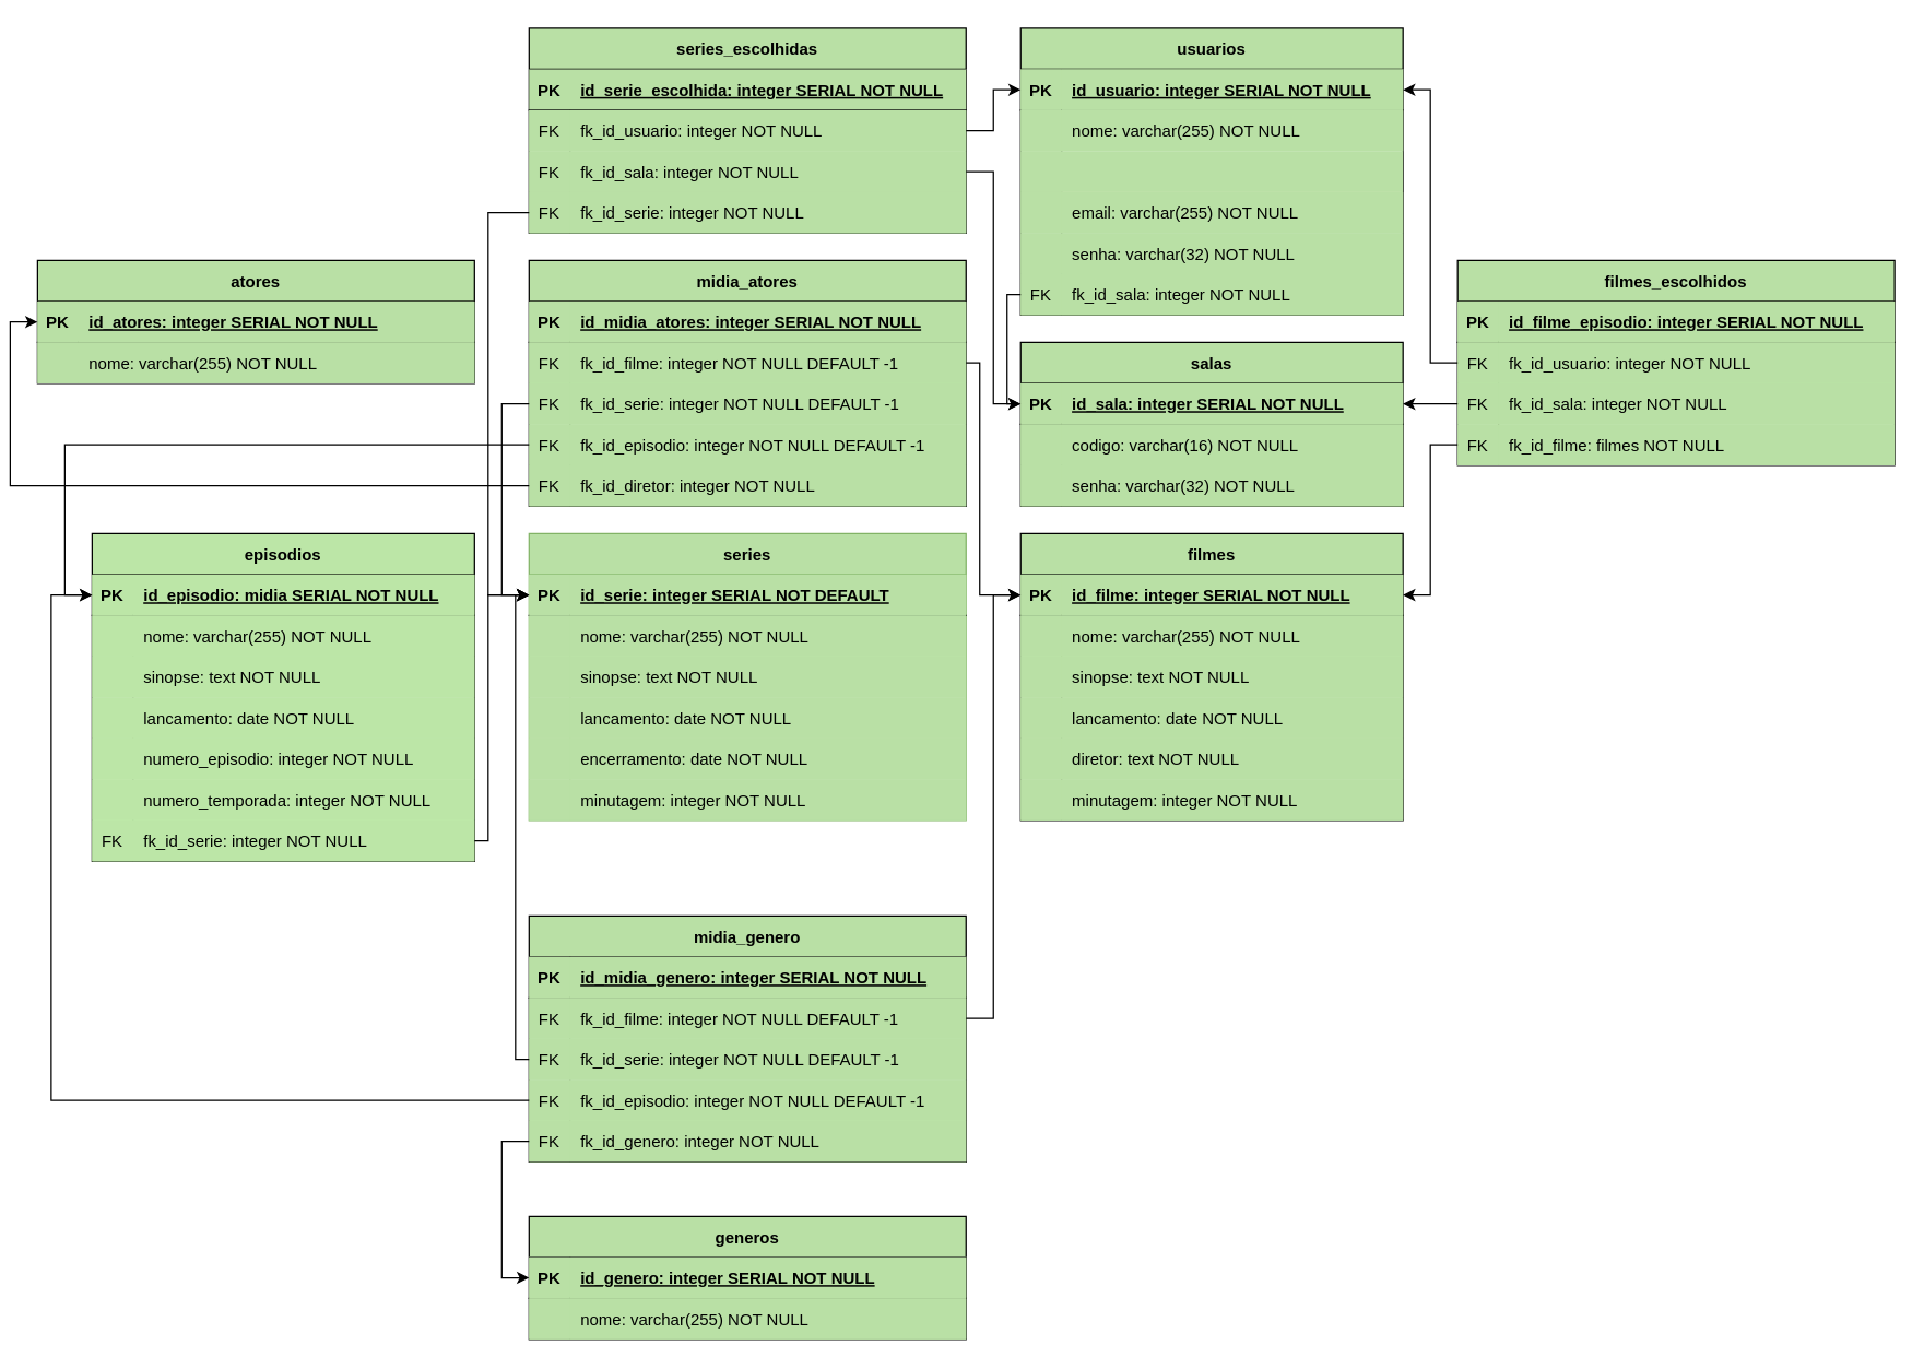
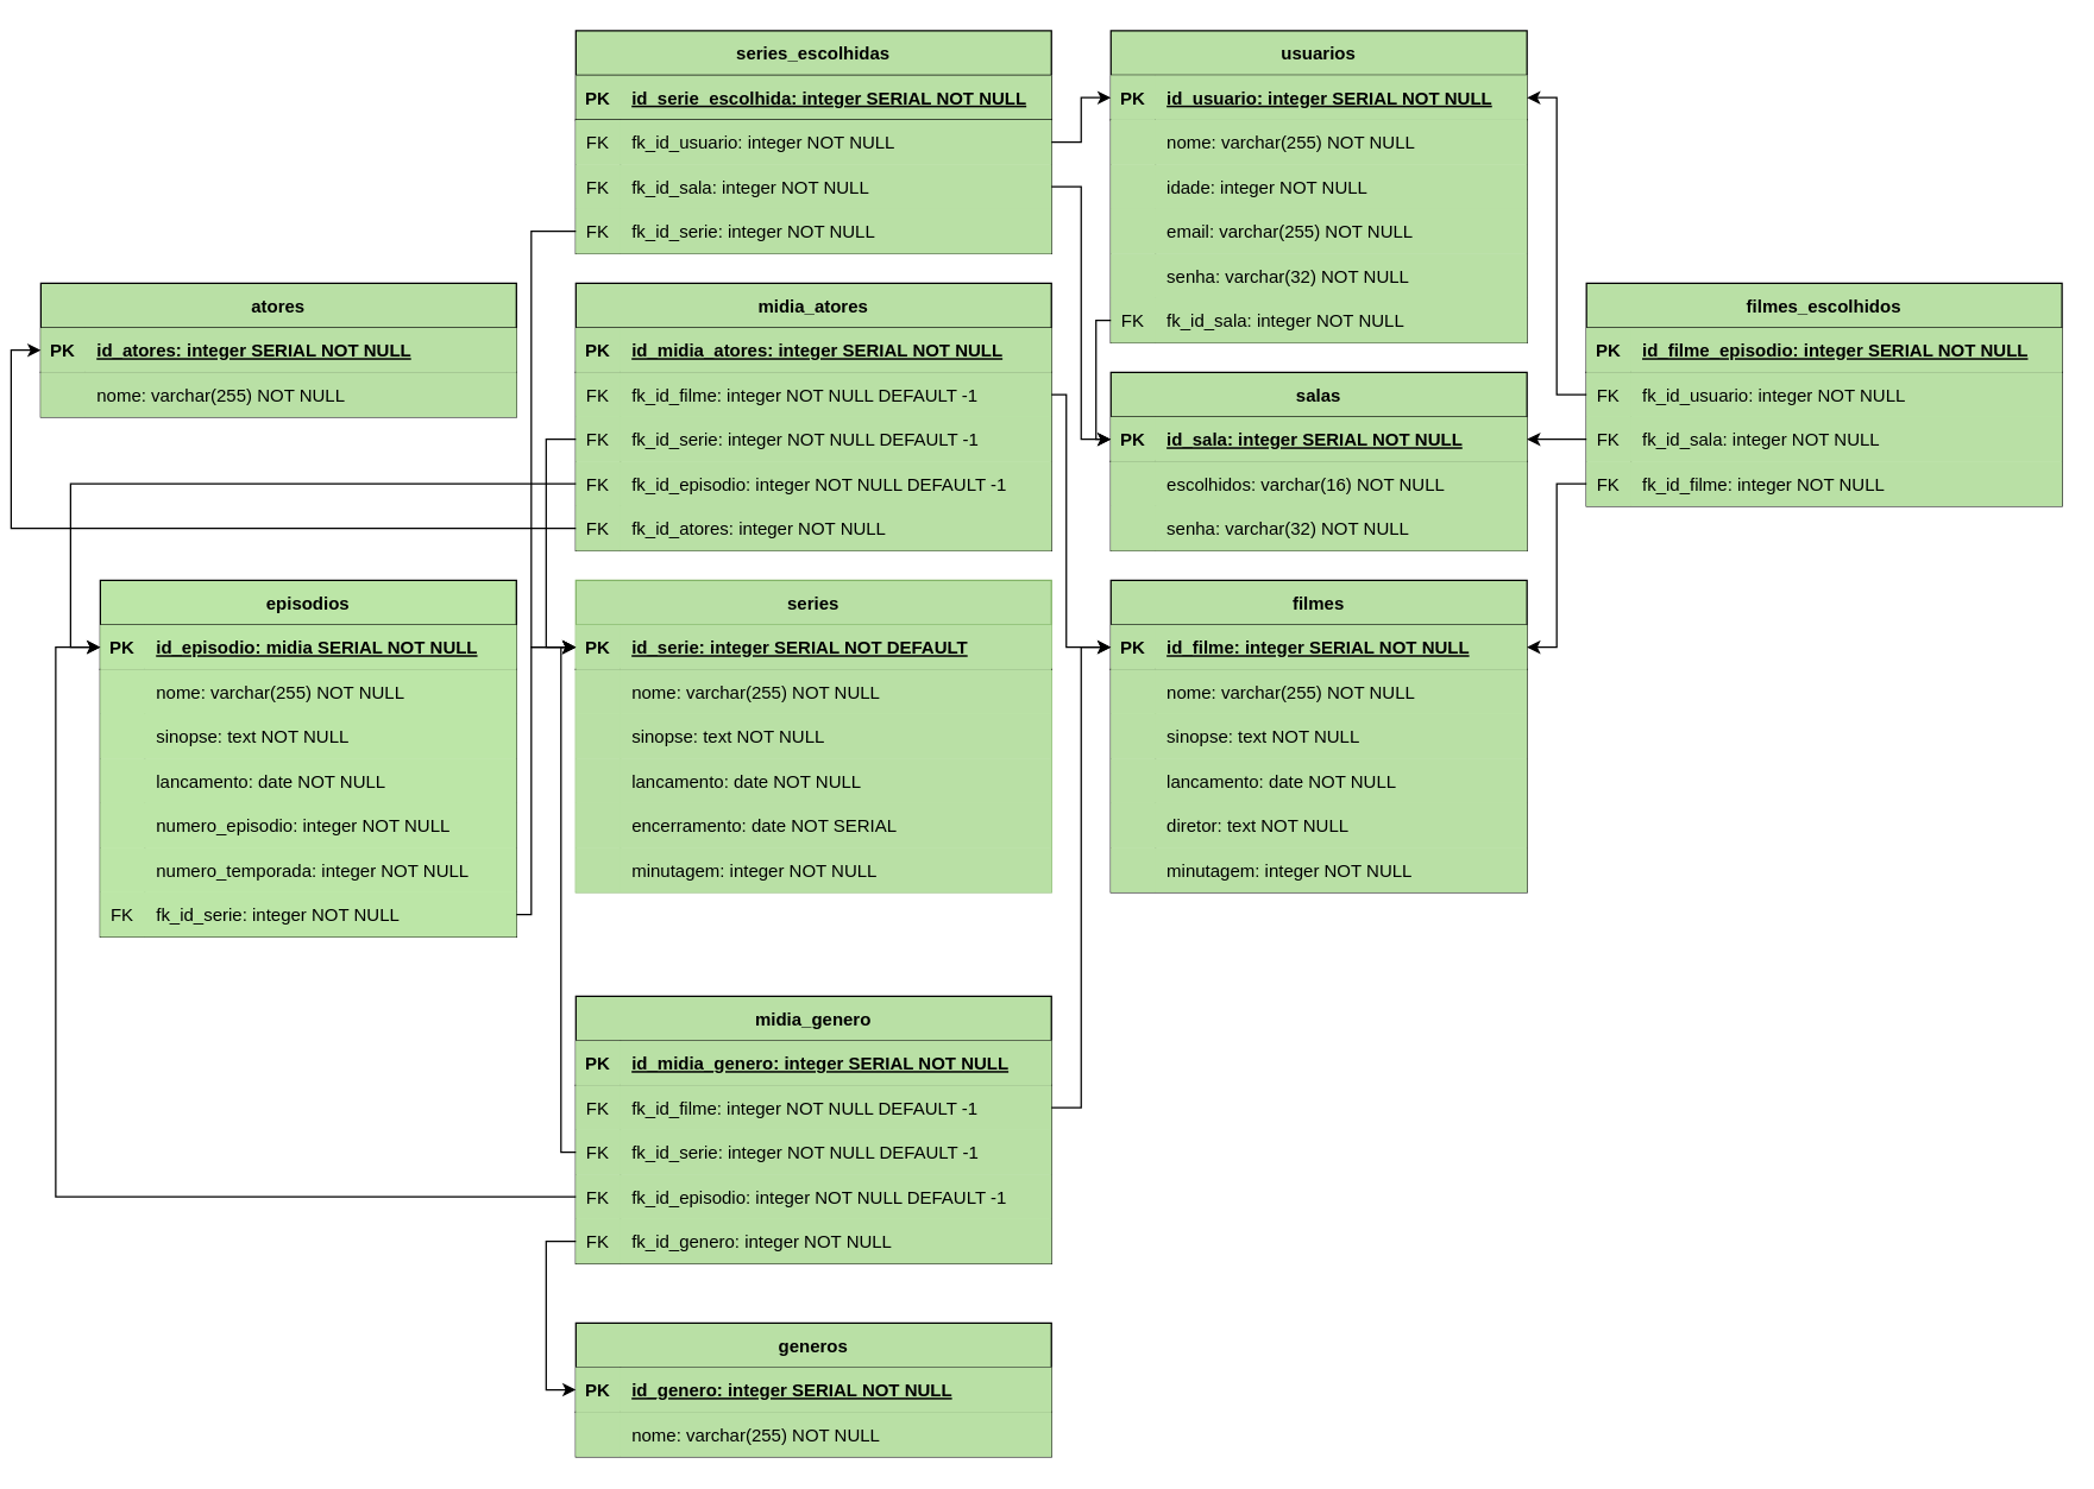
+ <mxCell id="40" value="idade: integer NOT NULL" style="shape=partialRectangle;overflow=hidden;connectable=0;fillColor=#B9E0A5;top=0;left=0;bottom=0;right=0;align=left;spacingLeft=6;" parent="38" vertex="1"><mxGeometry x="30" width="250" height="30" as="geometry"><mxRectangle width="250" height="30" as="alternateBounds" /></mxGeometry></mxCell>
- <mxCell id="8" value="codigo: varchar(16) NOT NULL" style="shape=partialRectangle;overflow=hidden;connectable=0;fillColor=#B9E0A5;top=0;left=0;bottom=0;right=0;align=left;spacingLeft=6;" parent="6" vertex="1"><mxGeometry x="30" width="250" height="30" as="geometry"><mxRectangle width="250" height="30" as="alternateBounds" /></mxGeometry></mxCell>
+ <mxCell id="8" value="escolhidos: varchar(16) NOT NULL" style="shape=partialRectangle;overflow=hidden;connectable=0;fillColor=#B9E0A5;top=0;left=0;bottom=0;right=0;align=left;spacingLeft=6;" parent="6" vertex="1"><mxGeometry x="30" width="250" height="30" as="geometry"><mxRectangle width="250" height="30" as="alternateBounds" /></mxGeometry></mxCell>
- <mxCell id="62" value="fk_id_filme: filmes NOT NULL" style="shape=partialRectangle;overflow=hidden;connectable=0;fillColor=#B9E0A5;top=0;left=0;bottom=0;right=0;align=left;spacingLeft=6;" parent="60" vertex="1"><mxGeometry x="30" width="290" height="30" as="geometry"><mxRectangle width="290" height="30" as="alternateBounds" /></mxGeometry></mxCell>
+ <mxCell id="62" value="fk_id_filme: integer NOT NULL" style="shape=partialRectangle;overflow=hidden;connectable=0;fillColor=#B9E0A5;top=0;left=0;bottom=0;right=0;align=left;spacingLeft=6;" parent="60" vertex="1"><mxGeometry x="30" width="290" height="30" as="geometry"><mxRectangle width="290" height="30" as="alternateBounds" /></mxGeometry></mxCell>
- <mxCell id="166" value="fk_id_diretor: integer NOT NULL" style="shape=partialRectangle;overflow=hidden;connectable=0;fillColor=#B9E0A5;top=0;left=0;bottom=0;right=0;align=left;spacingLeft=6;" vertex="1" parent="164"><mxGeometry x="30" width="290" height="30" as="geometry"><mxRectangle width="290" height="30" as="alternateBounds" /></mxGeometry></mxCell>
+ <mxCell id="166" value="fk_id_atores: integer NOT NULL" style="shape=partialRectangle;overflow=hidden;connectable=0;fillColor=#B9E0A5;top=0;left=0;bottom=0;right=0;align=left;spacingLeft=6;" vertex="1" parent="164"><mxGeometry x="30" width="290" height="30" as="geometry"><mxRectangle width="290" height="30" as="alternateBounds" /></mxGeometry></mxCell>
- <mxCell id="81" value="encerramento: date NOT NULL" style="shape=partialRectangle;overflow=hidden;connectable=0;fillColor=#B9E0A5;top=0;left=0;bottom=0;right=0;align=left;spacingLeft=6;" parent="79" vertex="1"><mxGeometry x="30" width="290" height="30" as="geometry"><mxRectangle width="290" height="30" as="alternateBounds" /></mxGeometry></mxCell>
+ <mxCell id="81" value="encerramento: date NOT SERIAL" style="shape=partialRectangle;overflow=hidden;connectable=0;fillColor=#B9E0A5;top=0;left=0;bottom=0;right=0;align=left;spacingLeft=6;" parent="79" vertex="1"><mxGeometry x="30" width="290" height="30" as="geometry"><mxRectangle width="290" height="30" as="alternateBounds" /></mxGeometry></mxCell>
